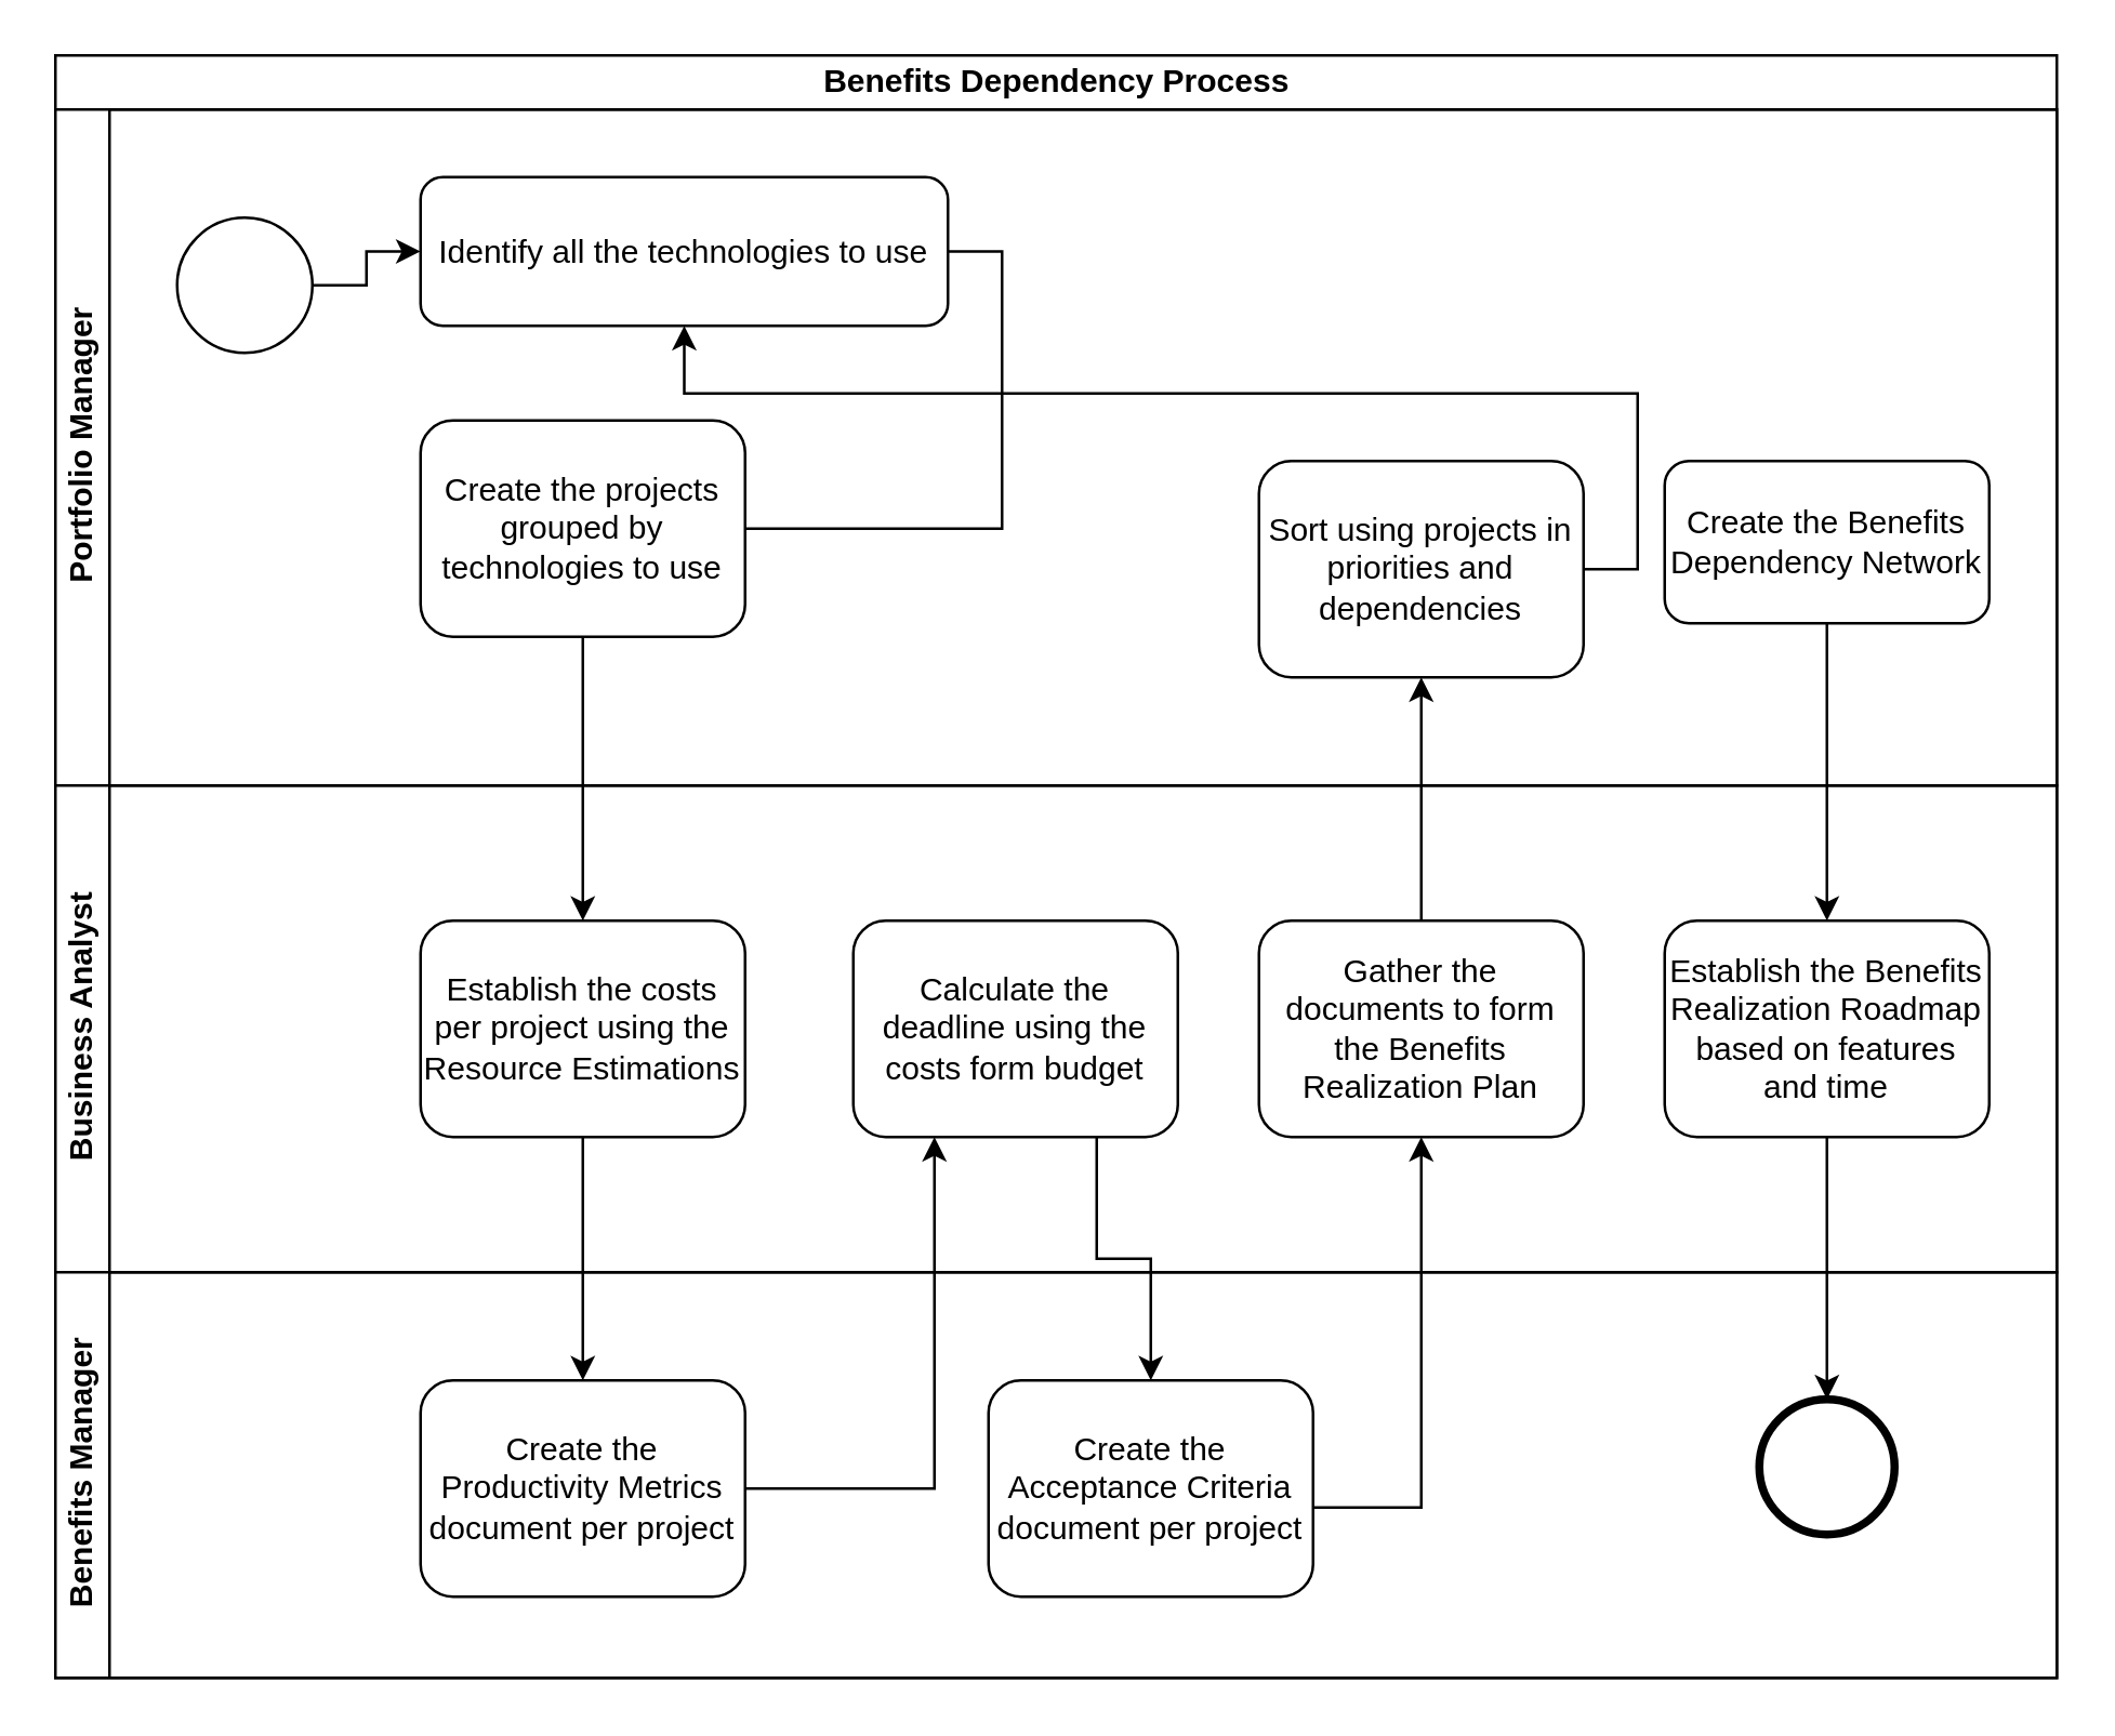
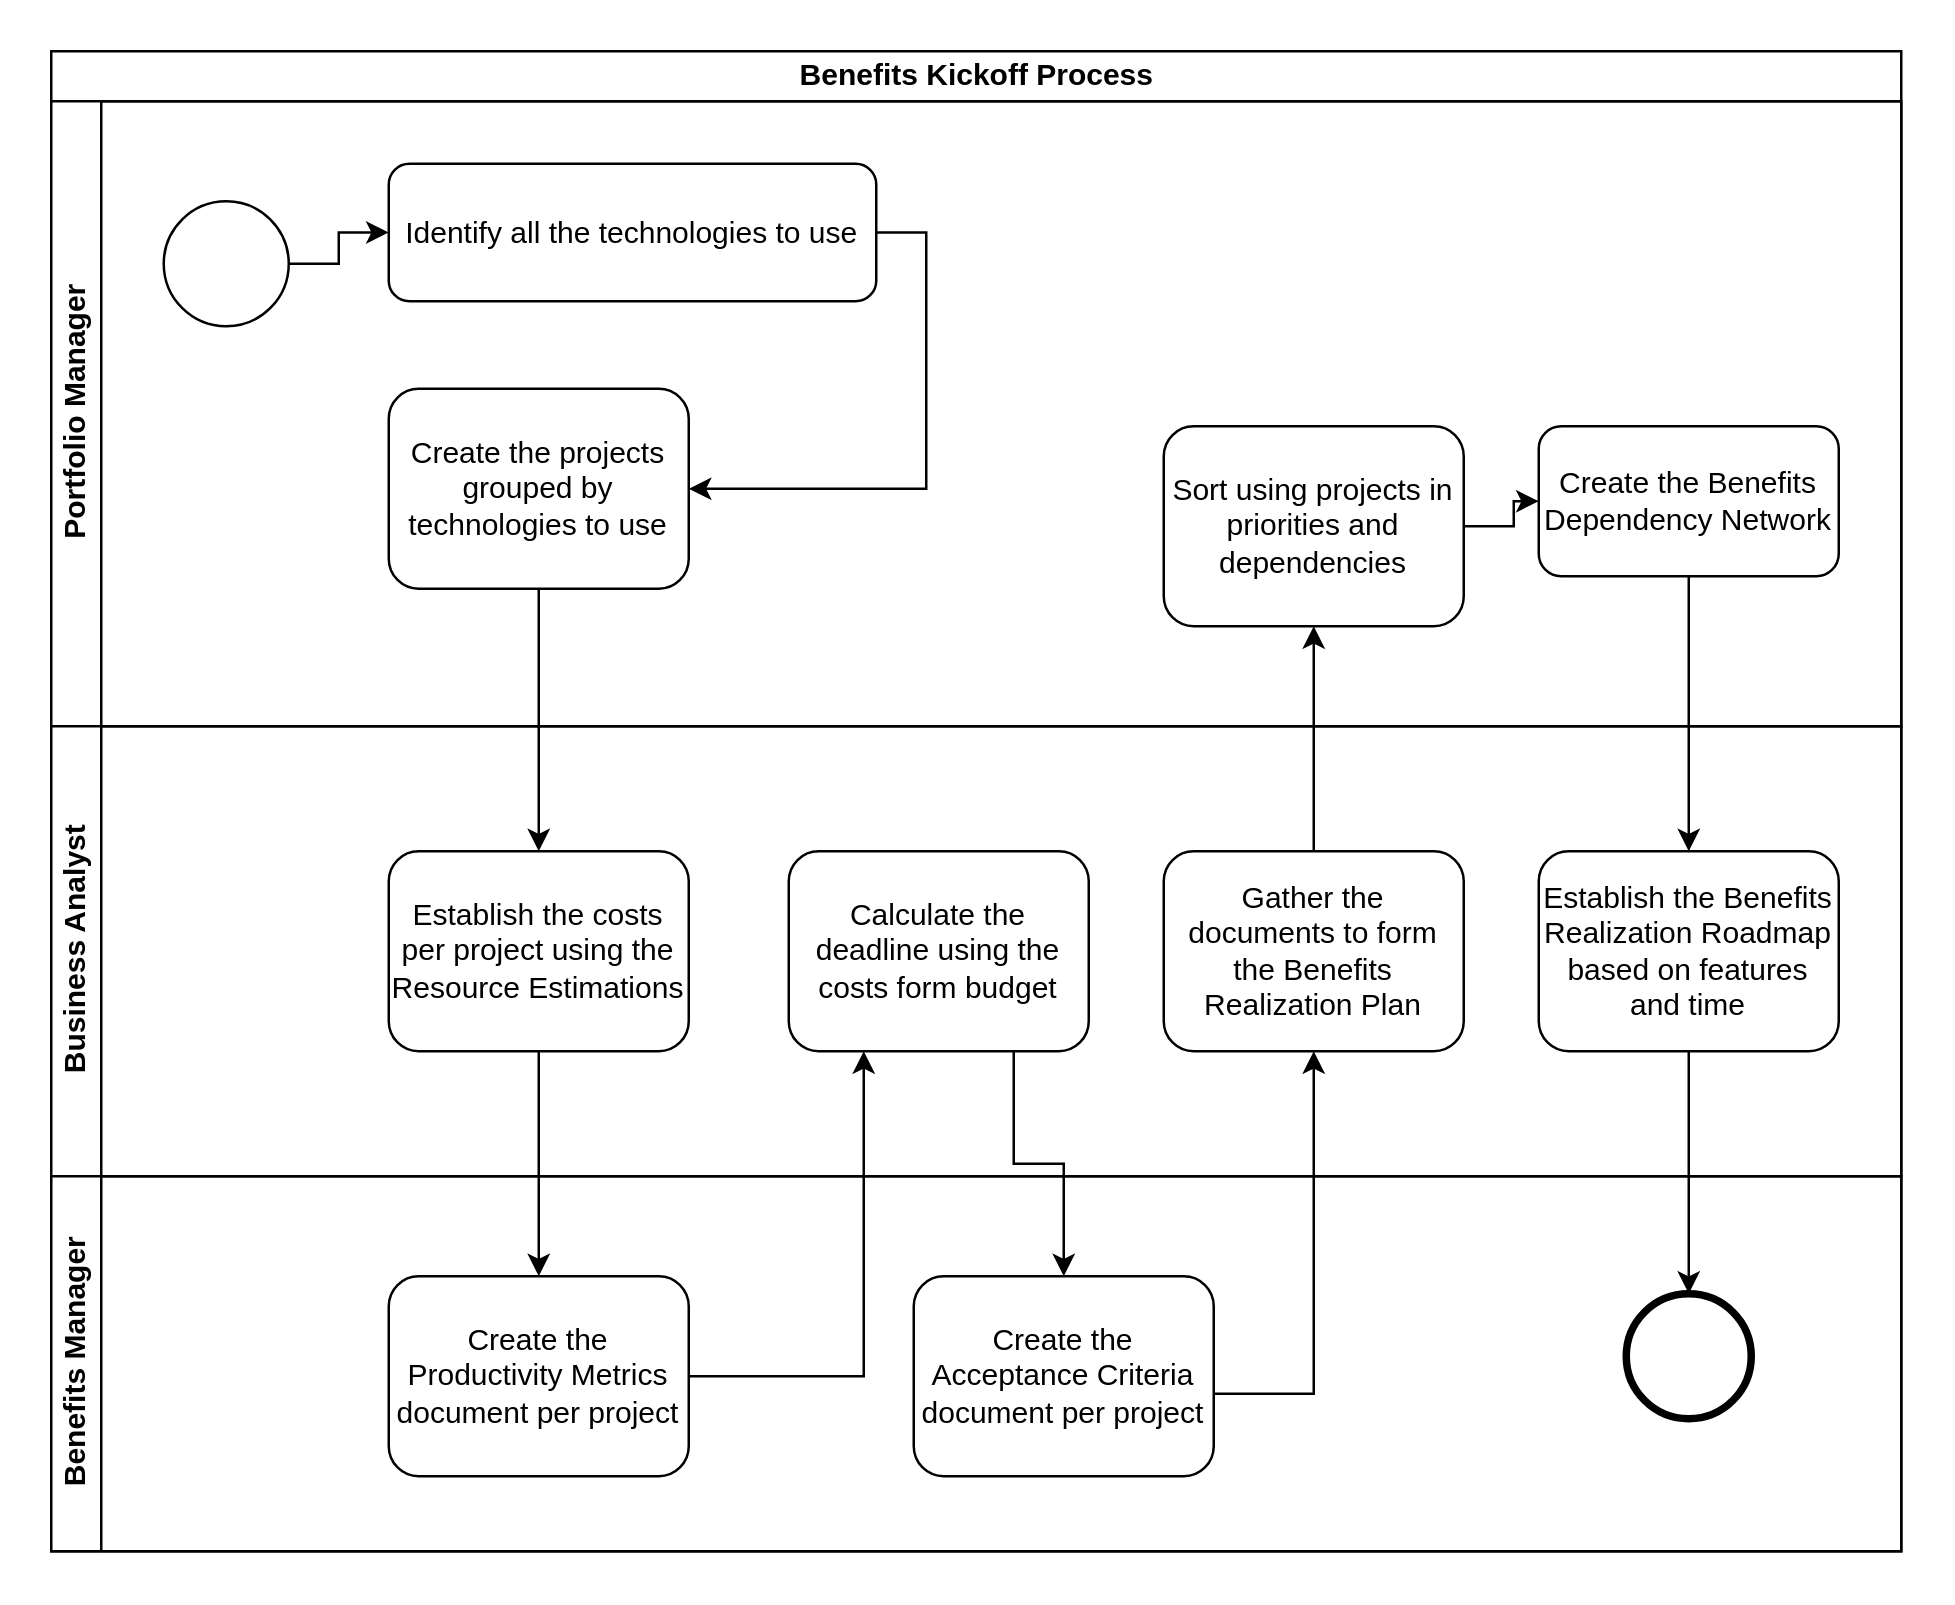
- <mxCell id="2" value="Benefits Dependency Process" style="swimlane;html=1;childLayout=stackLayout;resizeParent=1;resizeParentMax=0;horizontal=1;startSize=20;horizontalStack=0;" parent="1" vertex="1"><mxGeometry x="20" y="20" width="740" height="600" as="geometry" /></mxCell>
+ <mxCell id="2" value="Benefits Kickoff Process" style="swimlane;html=1;childLayout=stackLayout;resizeParent=1;resizeParentMax=0;horizontal=1;startSize=20;horizontalStack=0;" parent="1" vertex="1"><mxGeometry x="20" y="20" width="740" height="600" as="geometry" /></mxCell>
- <mxCell id="8" style="edgeStyle=orthogonalEdgeStyle;rounded=0;orthogonalLoop=1;jettySize=auto;html=1;exitX=1;exitY=0.5;exitDx=0;exitDy=0;" edge="1" parent="3" source="9" target="7"><mxGeometry relative="1" as="geometry" /></mxCell>
+ <mxCell id="8" style="edgeStyle=orthogonalEdgeStyle;rounded=0;orthogonalLoop=1;jettySize=auto;html=1;exitX=1;exitY=0.5;exitDx=0;exitDy=0;" edge="1" parent="3" source="9" target="11"><mxGeometry relative="1" as="geometry" /></mxCell>
- <mxCell id="6" style="edgeStyle=orthogonalEdgeStyle;rounded=0;orthogonalLoop=1;jettySize=auto;html=1;exitX=1;exitY=0.5;exitDx=0;exitDy=0;entryX=1;entryY=0.5;entryDx=0;entryDy=0;endArrow=none;" edge="1" parent="3" source="7" target="10"><mxGeometry relative="1" as="geometry" /></mxCell>
+ <mxCell id="6" style="edgeStyle=orthogonalEdgeStyle;rounded=0;orthogonalLoop=1;jettySize=auto;html=1;exitX=1;exitY=0.5;exitDx=0;exitDy=0;entryX=1;entryY=0.5;entryDx=0;entryDy=0;" edge="1" parent="3" source="7" target="10"><mxGeometry relative="1" as="geometry" /></mxCell>
